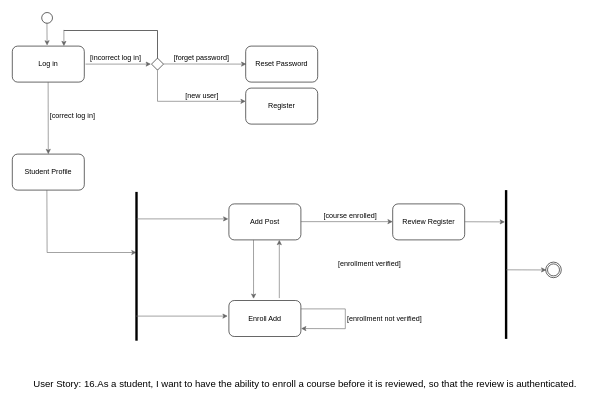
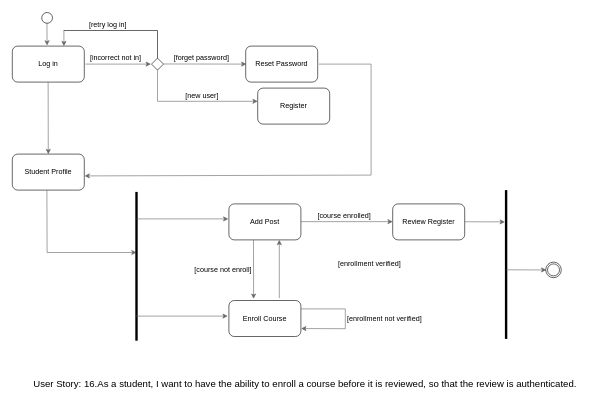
+ <mxCell id="11" value="&lt;font style=&quot;color: light-dark(rgb(0, 0, 0), rgb(0, 0, 0));&quot;&gt;[retry log in]&lt;/font&gt;" style="text;html=1;align=center;verticalAlign=middle;resizable=0;points=[];autosize=1;strokeColor=none;fillColor=none;" vertex="1" parent="1"><mxGeometry x="138" y="28" width="81" height="26" as="geometry" /></mxCell>
- <mxCell id="6" value="&lt;font style=&quot;color: light-dark(rgb(0, 0, 0), rgb(0, 0, 0));&quot;&gt;[incorrect log in]&lt;/font&gt;" style="text;html=1;align=center;verticalAlign=middle;resizable=0;points=[];autosize=1;strokeColor=none;fillColor=none;" vertex="1" parent="1"><mxGeometry x="140" y="83" width="103" height="26" as="geometry" /></mxCell>
+ <mxCell id="6" value="&lt;font style=&quot;color: light-dark(rgb(0, 0, 0), rgb(0, 0, 0));&quot;&gt;[incorrect not in]&lt;/font&gt;" style="text;html=1;align=center;verticalAlign=middle;resizable=0;points=[];autosize=1;strokeColor=none;fillColor=none;" vertex="1" parent="1"><mxGeometry x="140" y="83" width="103" height="26" as="geometry" /></mxCell>
- <mxCell id="16" value="&lt;font style=&quot;color: light-dark(rgb(0, 0, 0), rgb(0, 0, 0));&quot;&gt;Register&lt;/font&gt;" style="rounded=1;whiteSpace=wrap;html=1;fillColor=light-dark(#FFFFFF,#FFFFFF);perimeterSpacing=2;strokeWidth=1;strokeColor=light-dark(#000000,#FF0000);" vertex="1" parent="1"><mxGeometry x="409" y="146" width="120" height="60" as="geometry" /></mxCell>
+ <mxCell id="16" value="&lt;font style=&quot;color: light-dark(rgb(0, 0, 0), rgb(0, 0, 0));&quot;&gt;Register&lt;/font&gt;" style="rounded=1;whiteSpace=wrap;html=1;fillColor=light-dark(#FFFFFF,#FFFFFF);perimeterSpacing=2;strokeWidth=1;strokeColor=light-dark(#000000,#FF0000);" vertex="1" parent="1"><mxGeometry x="429" y="146" width="120" height="60" as="geometry" /></mxCell>
- <mxCell id="21" value="&lt;font style=&quot;color: light-dark(rgb(0, 0, 0), rgb(0, 0, 0));&quot;&gt;[correct log in]&lt;/font&gt;" style="text;html=1;align=center;verticalAlign=middle;resizable=0;points=[];autosize=1;strokeColor=none;fillColor=none;" vertex="1" parent="1"><mxGeometry x="73" y="180" width="93" height="26" as="geometry" /></mxCell>
+ <mxCell id="19" value="" style="endArrow=classic;html=1;rounded=0;startArrow=none;startFill=0;strokeWidth=1;endFill=1;fillColor=#f5f5f5;strokeColor=light-dark(#666666, #1f1e1e);exitX=1;exitY=0.5;exitDx=0;exitDy=0;entryX=0.988;entryY=0.599;entryDx=0;entryDy=0;entryPerimeter=0;" edge="1" parent="1" source="14" target="20"><mxGeometry width="50" height="50" relative="1" as="geometry"><mxPoint x="583" y="108" as="sourcePoint" /><mxPoint x="618" y="317" as="targetPoint" /><Array as="points"><mxPoint x="618" y="106" /><mxPoint x="618" y="291" /></Array></mxGeometry></mxCell>
- <mxCell id="33" value="&lt;font style=&quot;color: light-dark(rgb(0, 0, 0), rgb(0, 0, 0));&quot;&gt;[course enrolled]&lt;/font&gt;" style="text;html=1;align=center;verticalAlign=middle;resizable=0;points=[];autosize=1;strokeColor=none;fillColor=none;" vertex="1" parent="1"><mxGeometry x="529" y="346" width="107" height="26" as="geometry" /></mxCell>
+ <mxCell id="33" value="&lt;font style=&quot;color: light-dark(rgb(0, 0, 0), rgb(0, 0, 0));&quot;&gt;[course enrolled]&lt;/font&gt;" style="text;html=1;align=center;verticalAlign=middle;resizable=0;points=[];autosize=1;strokeColor=none;fillColor=none;" vertex="1" parent="1"><mxGeometry x="519" y="346" width="107" height="26" as="geometry" /></mxCell>
+ <mxCell id="30" value="&lt;font style=&quot;color: light-dark(rgb(0, 0, 0), rgb(0, 0, 0));&quot;&gt;[course not enroll]&lt;/font&gt;" style="text;html=1;align=center;verticalAlign=middle;resizable=0;points=[];autosize=1;strokeColor=none;fillColor=none;" vertex="1" parent="1"><mxGeometry x="314" y="436" width="113" height="26" as="geometry" /></mxCell>
- <mxCell id="27" value="&lt;font style=&quot;color: light-dark(rgb(0, 0, 0), rgb(0, 0, 0));&quot;&gt;Enroll Add&lt;/font&gt;" style="rounded=1;whiteSpace=wrap;html=1;fillColor=light-dark(#FFFFFF,#FFFFFF);perimeterSpacing=2;strokeWidth=1;strokeColor=light-dark(#000000,#FF0000);" vertex="1" parent="1"><mxGeometry x="381" y="500" width="120" height="60" as="geometry" /></mxCell>
+ <mxCell id="27" value="&lt;font style=&quot;color: light-dark(rgb(0, 0, 0), rgb(0, 0, 0));&quot;&gt;Enroll Course&lt;/font&gt;" style="rounded=1;whiteSpace=wrap;html=1;fillColor=light-dark(#FFFFFF,#FFFFFF);perimeterSpacing=2;strokeWidth=1;strokeColor=light-dark(#000000,#FF0000);" vertex="1" parent="1"><mxGeometry x="381" y="500" width="120" height="60" as="geometry" /></mxCell>
